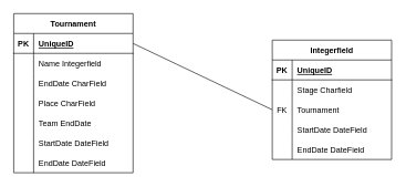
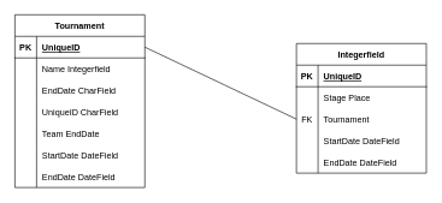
- <mxCell id="30" value="Stage Charfield" style="shape=partialRectangle;connectable=0;fillColor=none;top=0;left=0;bottom=0;right=0;align=left;spacingLeft=6;overflow=hidden;" vertex="1" parent="28"><mxGeometry x="30" width="150" height="30" as="geometry"><mxRectangle width="150" height="30" as="alternateBounds" /></mxGeometry></mxCell>
+ <mxCell id="30" value="Stage Place" style="shape=partialRectangle;connectable=0;fillColor=none;top=0;left=0;bottom=0;right=0;align=left;spacingLeft=6;overflow=hidden;" vertex="1" parent="28"><mxGeometry x="30" width="150" height="30" as="geometry"><mxRectangle width="150" height="30" as="alternateBounds" /></mxGeometry></mxCell>
- <mxCell id="14" value="Place CharField" style="shape=partialRectangle;connectable=0;fillColor=none;top=0;left=0;bottom=0;right=0;align=left;spacingLeft=6;overflow=hidden;" vertex="1" parent="12"><mxGeometry x="30" width="150" height="30" as="geometry"><mxRectangle width="150" height="30" as="alternateBounds" /></mxGeometry></mxCell>
+ <mxCell id="14" value="UniqueID CharField" style="shape=partialRectangle;connectable=0;fillColor=none;top=0;left=0;bottom=0;right=0;align=left;spacingLeft=6;overflow=hidden;" vertex="1" parent="12"><mxGeometry x="30" width="150" height="30" as="geometry"><mxRectangle width="150" height="30" as="alternateBounds" /></mxGeometry></mxCell>
